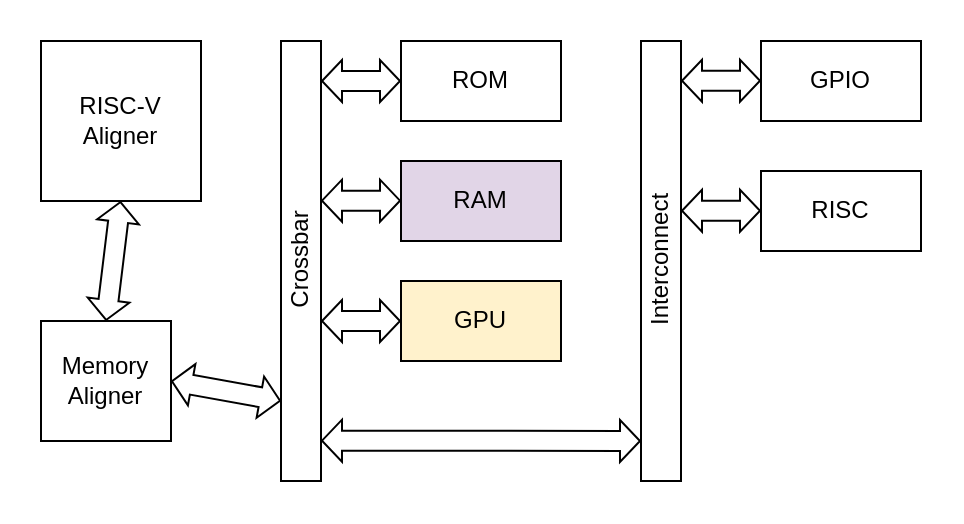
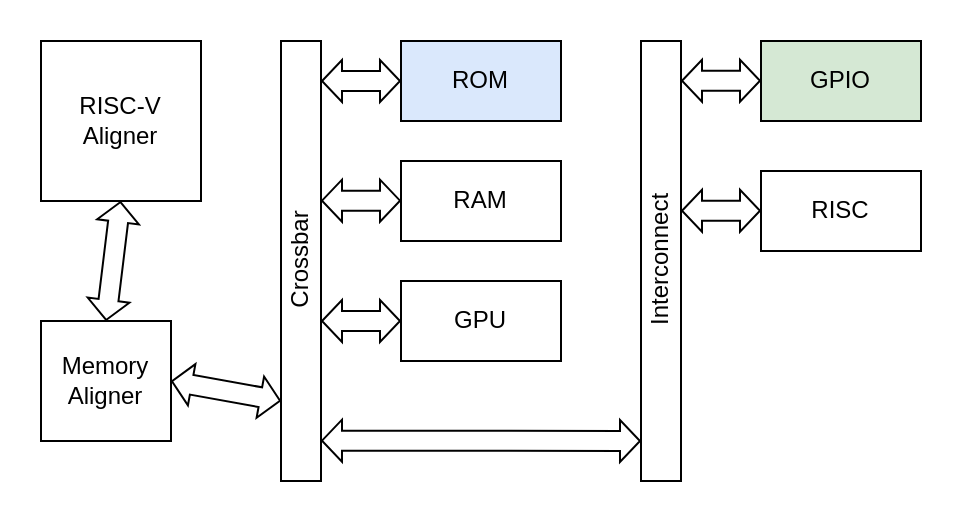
- <mxCell id="6" value="ROM" style="rounded=0;whiteSpace=wrap;html=1;" parent="1" vertex="1"><mxGeometry x="200" y="20" width="80" height="40" as="geometry" /></mxCell>
+ <mxCell id="6" value="ROM" style="rounded=0;whiteSpace=wrap;html=1;fillColor=#dae8fc;" parent="1" vertex="1"><mxGeometry x="200" y="20" width="80" height="40" as="geometry" /></mxCell>
- <mxCell id="11" value="GPIO" style="rounded=0;whiteSpace=wrap;html=1;" parent="1" vertex="1"><mxGeometry x="380" y="20" width="80" height="40" as="geometry" /></mxCell>
+ <mxCell id="11" value="GPIO" style="rounded=0;whiteSpace=wrap;html=1;fillColor=#d5e8d4;" parent="1" vertex="1"><mxGeometry x="380" y="20" width="80" height="40" as="geometry" /></mxCell>
- <mxCell id="7" value="RAM" style="rounded=0;whiteSpace=wrap;html=1;fillColor=#e1d5e7;" parent="1" vertex="1"><mxGeometry x="200" y="80" width="80" height="40" as="geometry" /></mxCell>
+ <mxCell id="7" value="RAM" style="rounded=0;whiteSpace=wrap;html=1;" parent="1" vertex="1"><mxGeometry x="200" y="80" width="80" height="40" as="geometry" /></mxCell>
- <mxCell id="8" value="GPU" style="rounded=0;whiteSpace=wrap;html=1;fillColor=#fff2cc;" parent="1" vertex="1"><mxGeometry x="200" y="140" width="80" height="40" as="geometry" /></mxCell>
+ <mxCell id="8" value="GPU" style="rounded=0;whiteSpace=wrap;html=1;" parent="1" vertex="1"><mxGeometry x="200" y="140" width="80" height="40" as="geometry" /></mxCell>
